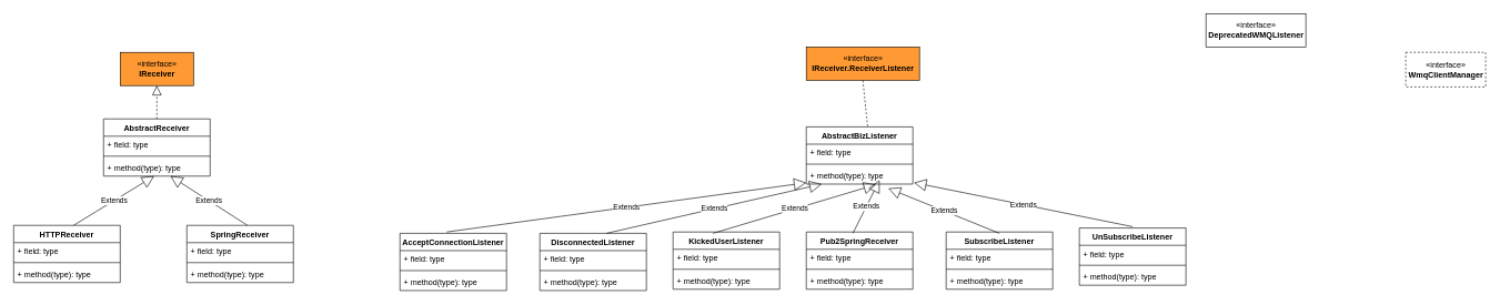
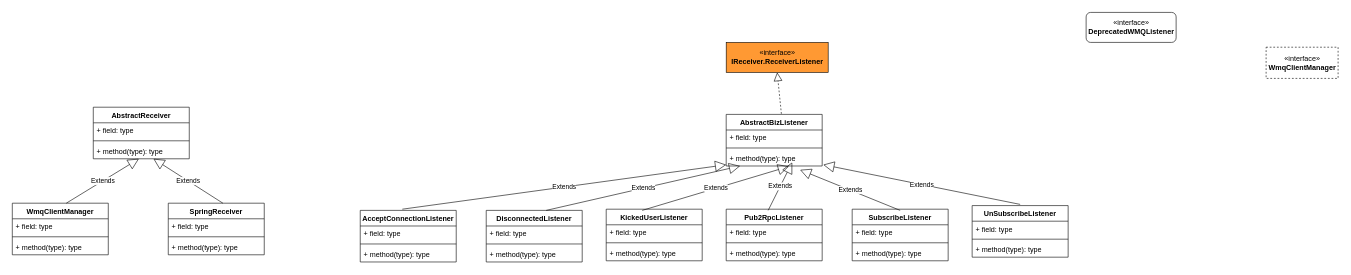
- <mxCell id="30" value="«interface»&lt;br&gt;&lt;b&gt;DeprecatedWMQListener&lt;/b&gt;" style="html=1;fillColor=#FFFFFF;" parent="1" vertex="1"><mxGeometry x="1810" y="20" width="150" height="50" as="geometry" /></mxCell>
+ <mxCell id="30" value="«interface»&lt;br&gt;&lt;b&gt;DeprecatedWMQListener&lt;/b&gt;" style="html=1;fillColor=#FFFFFF;rounded=1;" parent="1" vertex="1"><mxGeometry x="1810" y="20" width="150" height="50" as="geometry" /></mxCell>
- <mxCell id="2" value="«interface»&lt;br&gt;&lt;b&gt;IReceiver&lt;/b&gt;" style="html=1;fillColor=#FF9933;" parent="1" vertex="1"><mxGeometry x="180" y="78" width="110" height="50" as="geometry" /></mxCell>
- <mxCell id="23" value="" style="endArrow=none;dashed=1;endFill=0;endSize=12;html=1;entryX=0.5;entryY=1;entryDx=0;entryDy=0;exitX=0.575;exitY=-0.012;exitDx=0;exitDy=0;exitPerimeter=0;" parent="1" source="19" target="18" edge="1"><mxGeometry width="160" relative="1" as="geometry"><mxPoint x="960" y="220" as="sourcePoint" /><mxPoint x="1120" y="220" as="targetPoint" /></mxGeometry></mxCell>
+ <mxCell id="23" value="" style="endArrow=block;dashed=1;endFill=0;endSize=12;html=1;entryX=0.5;entryY=1;entryDx=0;entryDy=0;exitX=0.575;exitY=-0.012;exitDx=0;exitDy=0;exitPerimeter=0;" parent="1" source="19" target="18" edge="1"><mxGeometry width="160" relative="1" as="geometry"><mxPoint x="960" y="220" as="sourcePoint" /><mxPoint x="1120" y="220" as="targetPoint" /></mxGeometry></mxCell>
- <mxCell id="7" value="" style="endArrow=block;dashed=1;endFill=0;endSize=12;html=1;exitX=0.5;exitY=0;exitDx=0;exitDy=0;" parent="1" source="3" target="2" edge="1"><mxGeometry width="160" relative="1" as="geometry"><mxPoint x="240" y="168" as="sourcePoint" /><mxPoint x="400" y="168" as="targetPoint" /></mxGeometry></mxCell>
- <mxCell id="8" value="HTTPReceiver" style="swimlane;fontStyle=1;align=center;verticalAlign=top;childLayout=stackLayout;horizontal=1;startSize=26;horizontalStack=0;resizeParent=1;resizeParentMax=0;resizeLast=0;collapsible=1;marginBottom=0;" parent="1" vertex="1"><mxGeometry x="20" y="338" width="160" height="86" as="geometry" /></mxCell>
+ <mxCell id="8" value="WmqClientManager" style="swimlane;fontStyle=1;align=center;verticalAlign=top;childLayout=stackLayout;horizontal=1;startSize=26;horizontalStack=0;resizeParent=1;resizeParentMax=0;resizeLast=0;collapsible=1;marginBottom=0;" parent="1" vertex="1"><mxGeometry x="20" y="338" width="160" height="86" as="geometry" /></mxCell>
- <mxCell id="41" value="Pub2SpringReceiver" style="swimlane;fontStyle=1;align=center;verticalAlign=top;childLayout=stackLayout;horizontal=1;startSize=26;horizontalStack=0;resizeParent=1;resizeParentMax=0;resizeLast=0;collapsible=1;marginBottom=0;" vertex="1" parent="1"><mxGeometry x="1210" y="348" width="160" height="86" as="geometry" /></mxCell>
+ <mxCell id="41" value="Pub2RpcListener" style="swimlane;fontStyle=1;align=center;verticalAlign=top;childLayout=stackLayout;horizontal=1;startSize=26;horizontalStack=0;resizeParent=1;resizeParentMax=0;resizeLast=0;collapsible=1;marginBottom=0;" vertex="1" parent="1"><mxGeometry x="1210" y="348" width="160" height="86" as="geometry" /></mxCell>
